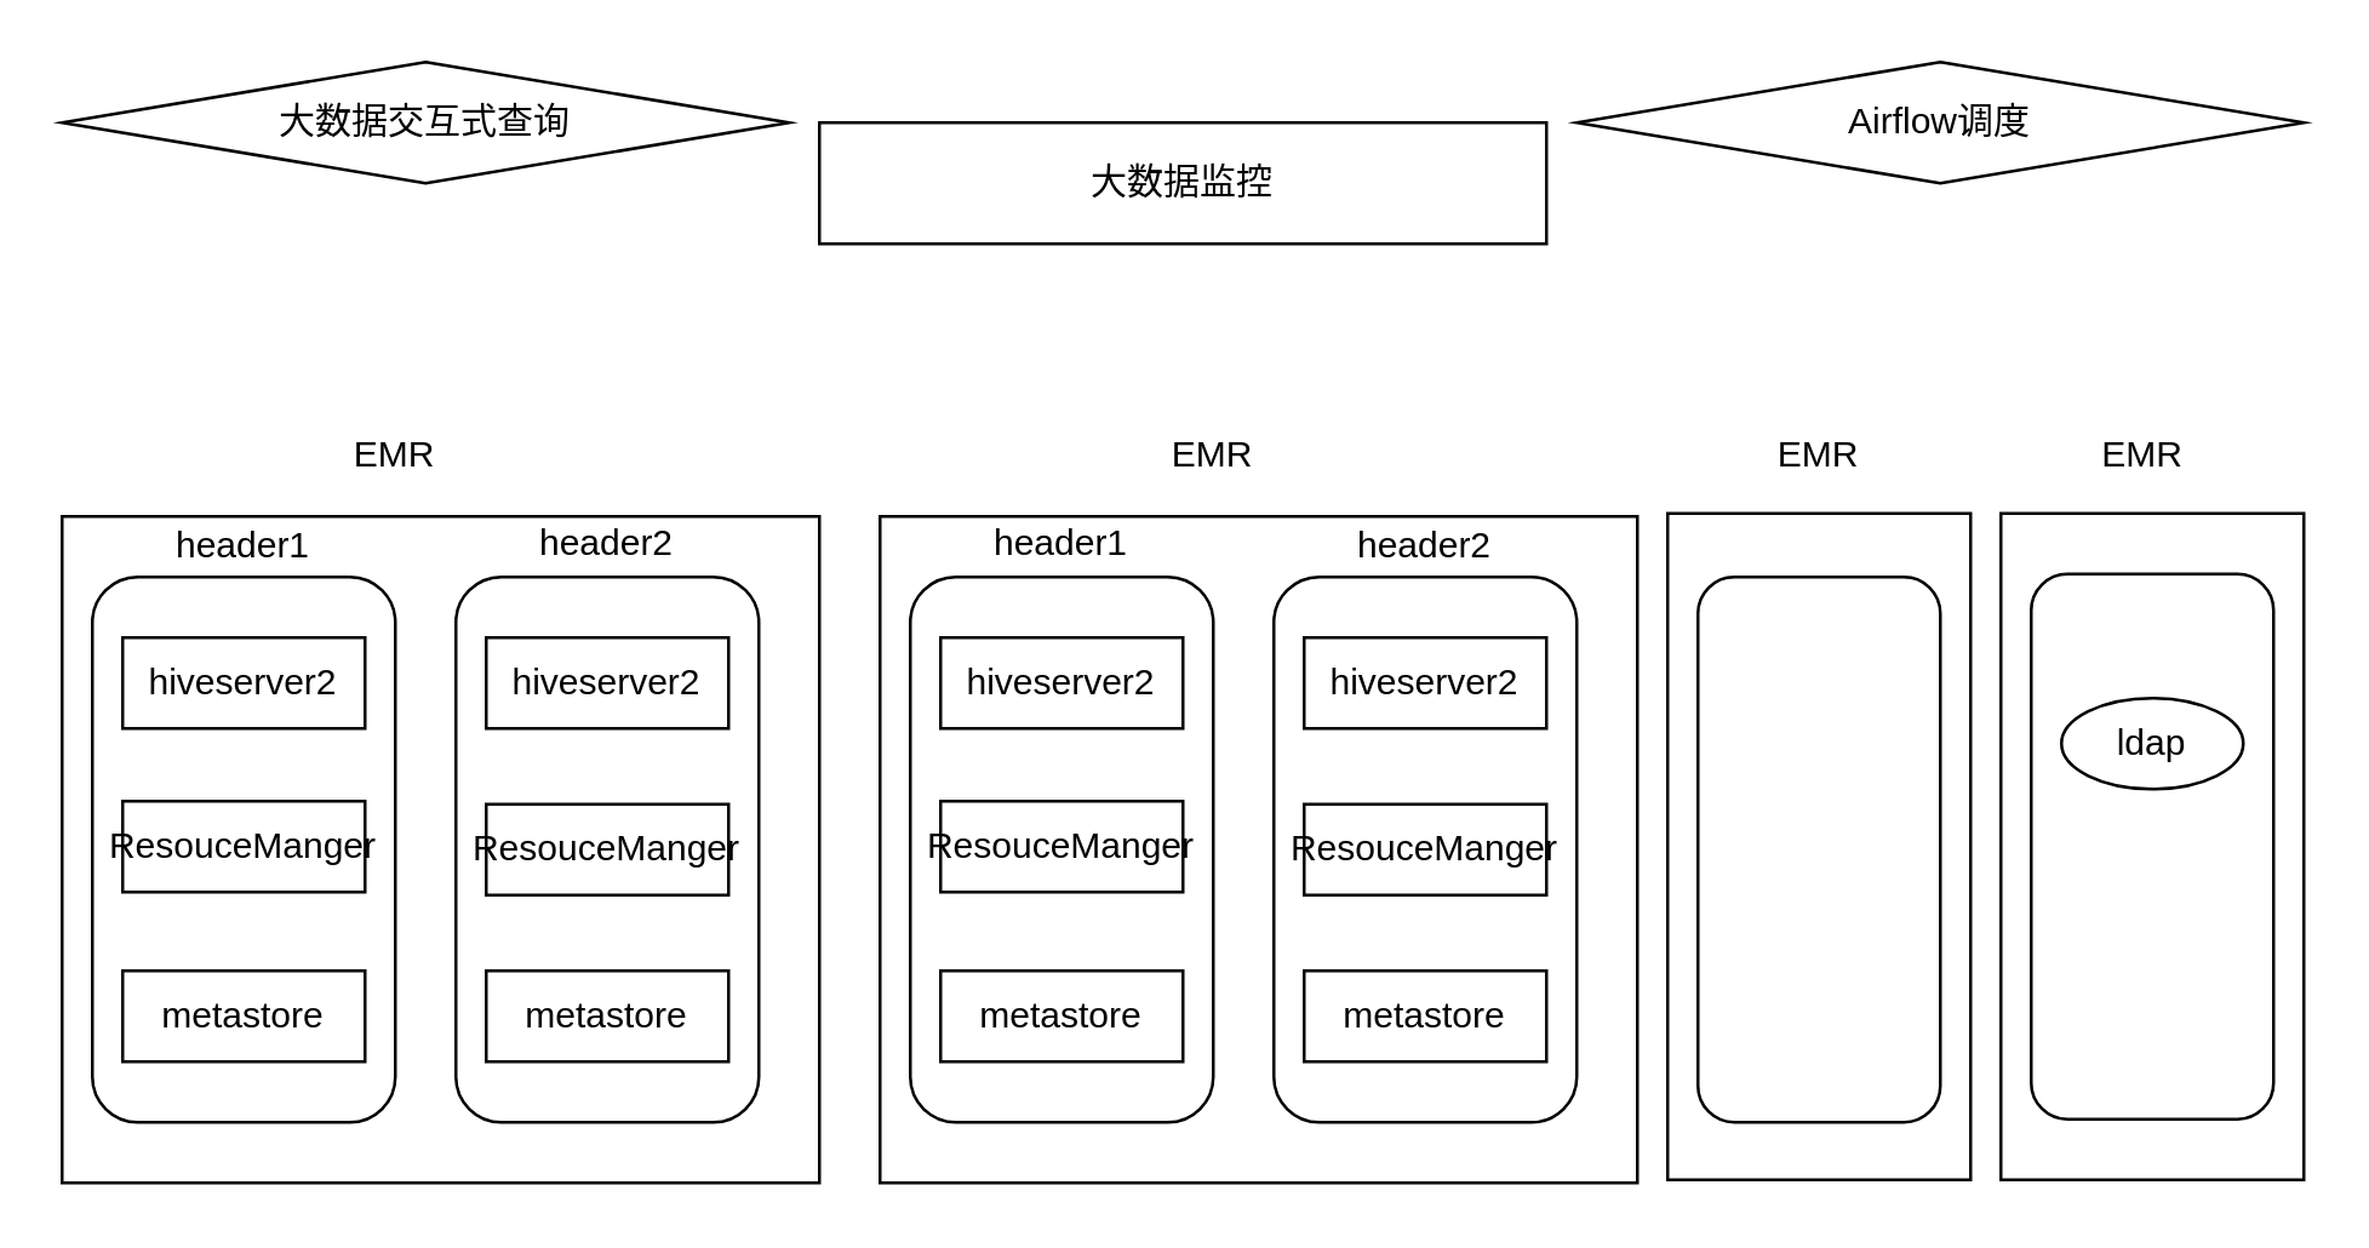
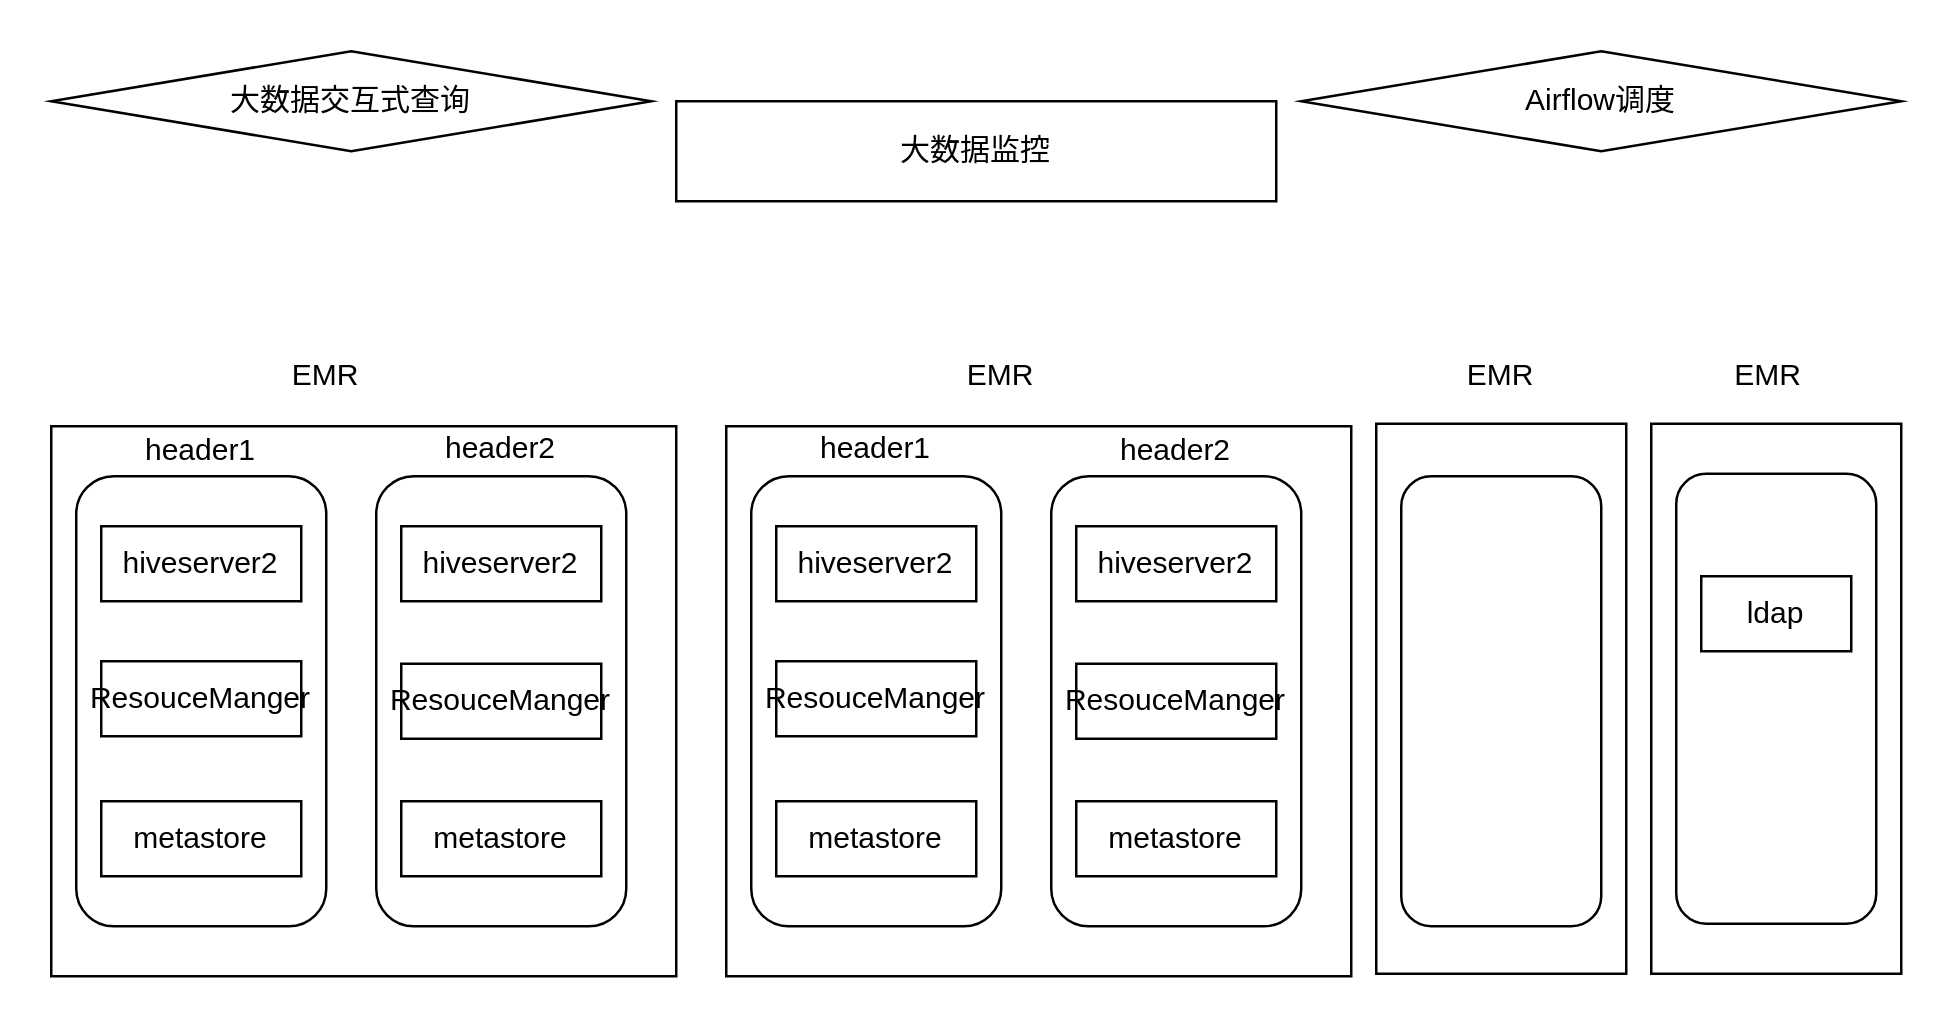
- <mxCell id="34" value="ldap" style="ellipse;whiteSpace=wrap;html=1;" parent="1" vertex="1"><mxGeometry x="680" y="230" width="60" height="30" as="geometry" /></mxCell>
+ <mxCell id="34" value="ldap" style="rounded=0;whiteSpace=wrap;html=1;" parent="1" vertex="1"><mxGeometry x="680" y="230" width="60" height="30" as="geometry" /></mxCell>
